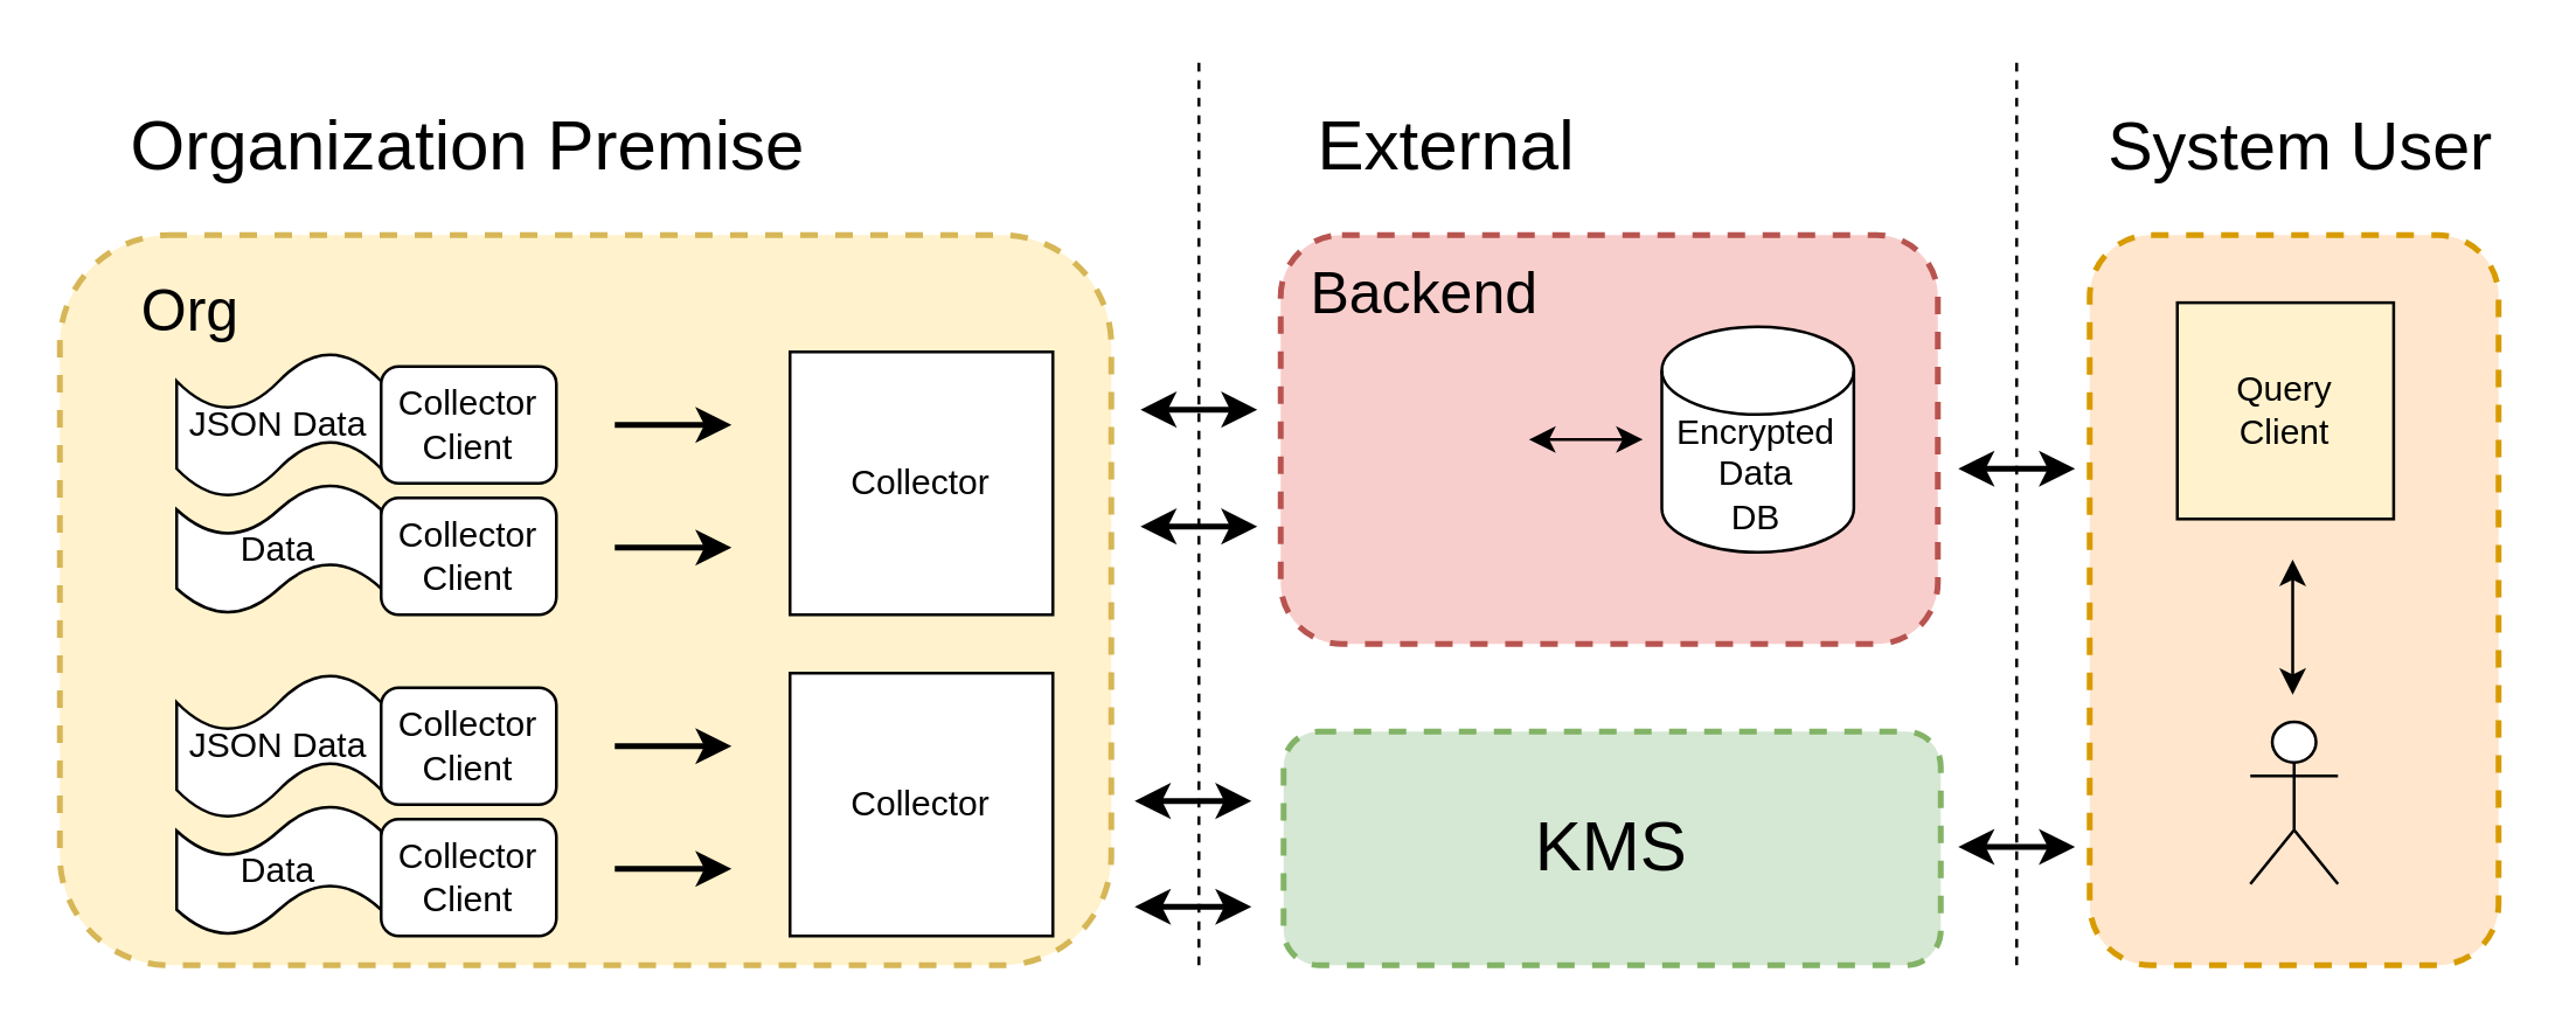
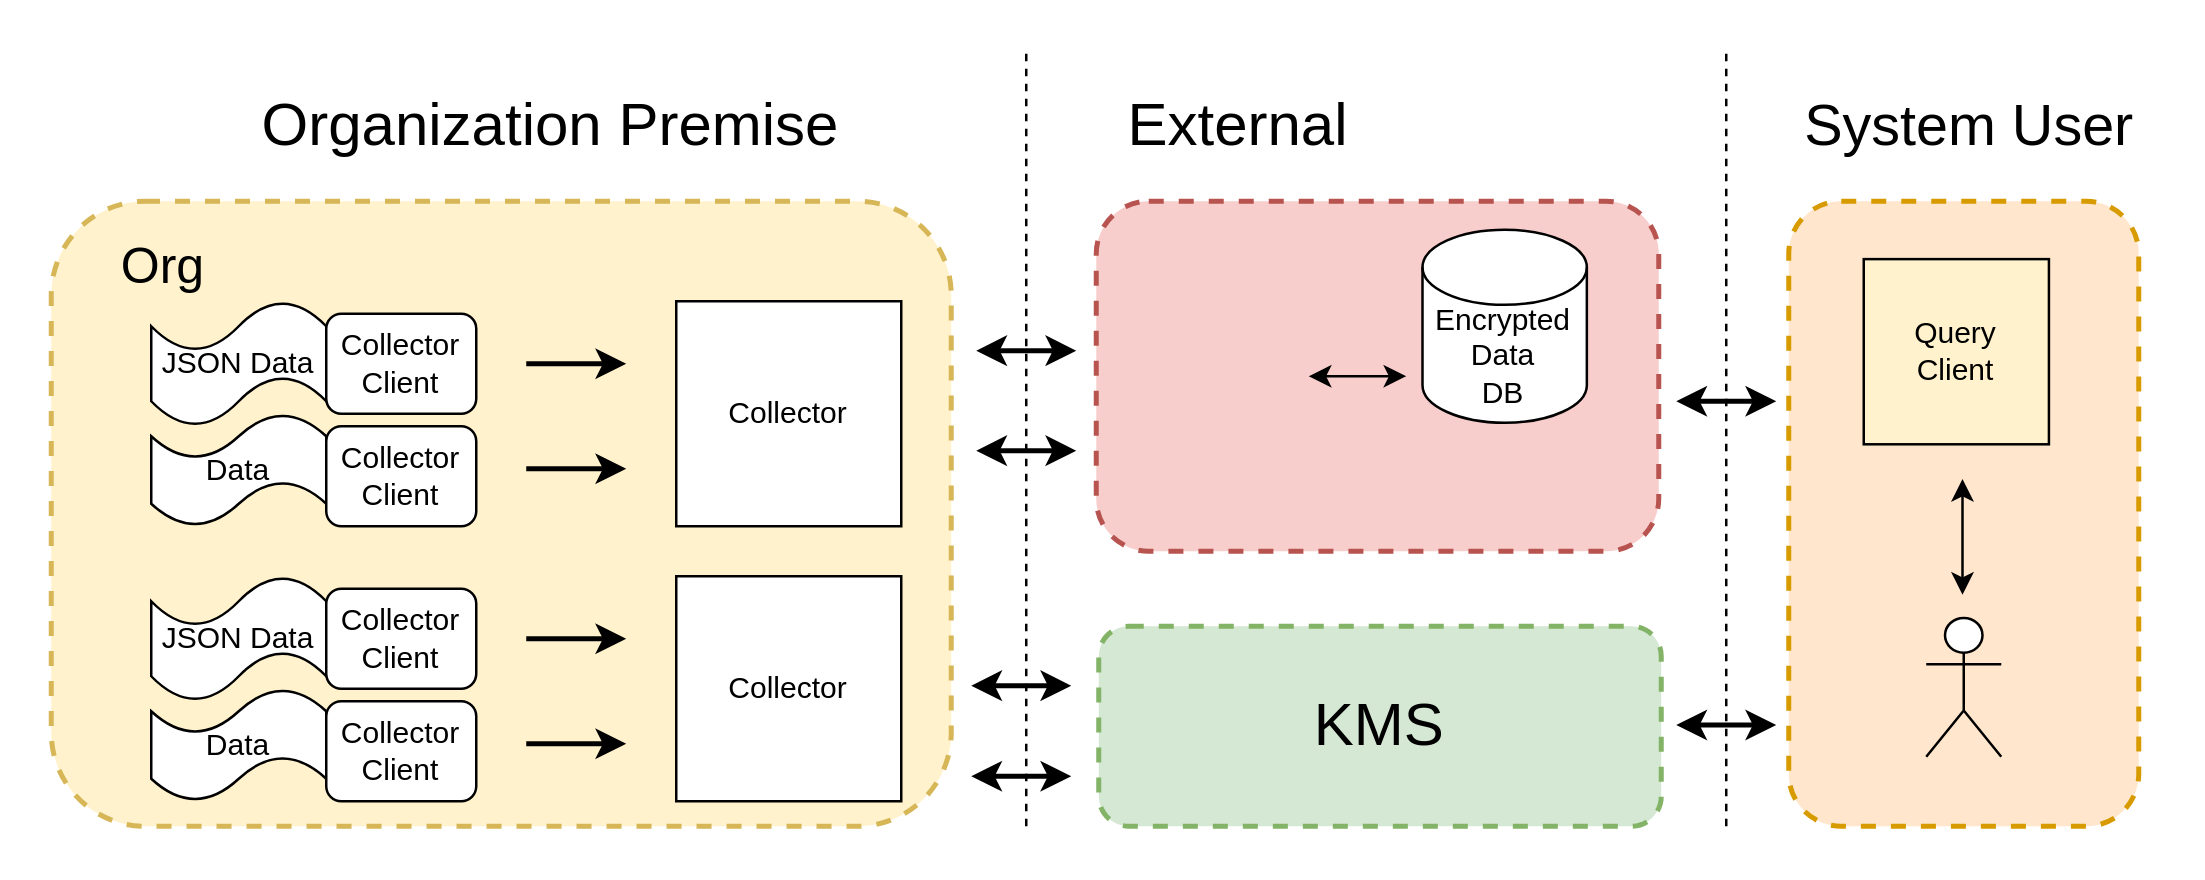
- <mxCell id="3" value="&lt;span style=&quot;font-size: 24px&quot;&gt;Organization Premise&lt;/span&gt;" style="text;html=1;strokeColor=none;fillColor=none;align=center;verticalAlign=middle;whiteSpace=wrap;rounded=0;" parent="1" vertex="1"><mxGeometry x="40" y="30" width="240" height="40" as="geometry" /></mxCell>
+ <mxCell id="3" value="&lt;span style=&quot;font-size: 24px&quot;&gt;Organization Premise&lt;/span&gt;" style="text;html=1;strokeColor=none;fillColor=none;align=center;verticalAlign=middle;whiteSpace=wrap;rounded=0;" parent="1" vertex="1"><mxGeometry x="100" y="30" width="240" height="40" as="geometry" /></mxCell>
- <mxCell id="8" value="&lt;font style=&quot;font-size: 20px&quot;&gt;Backend&lt;/font&gt;" style="text;html=1;strokeColor=none;fillColor=none;align=center;verticalAlign=middle;whiteSpace=wrap;rounded=0;" vertex="1" parent="6"><mxGeometry x="9" width="81" height="37.333" as="geometry" /></mxCell>
- <mxCell id="9" value="Encrypted&lt;br&gt;Data&lt;br&gt;DB" style="shape=cylinder3;whiteSpace=wrap;html=1;boundedLbl=1;backgroundOutline=1;size=15;" parent="6" vertex="1"><mxGeometry x="130.497" y="31.403" width="65.739" height="77.189" as="geometry" /></mxCell>
+ <mxCell id="9" value="Encrypted&lt;br&gt;Data&lt;br&gt;DB" style="shape=cylinder3;whiteSpace=wrap;html=1;boundedLbl=1;backgroundOutline=1;size=15;" parent="6" vertex="1"><mxGeometry x="130.497" y="11.403" width="65.739" height="77.189" as="geometry" /></mxCell>
